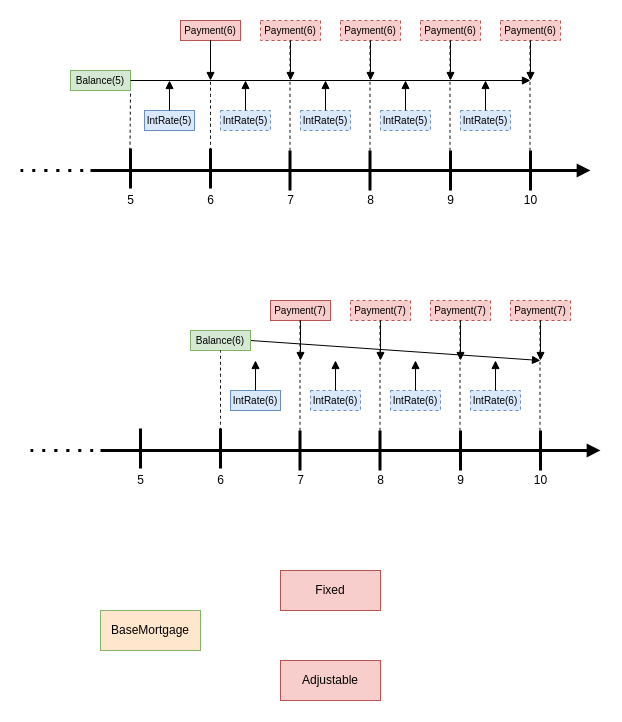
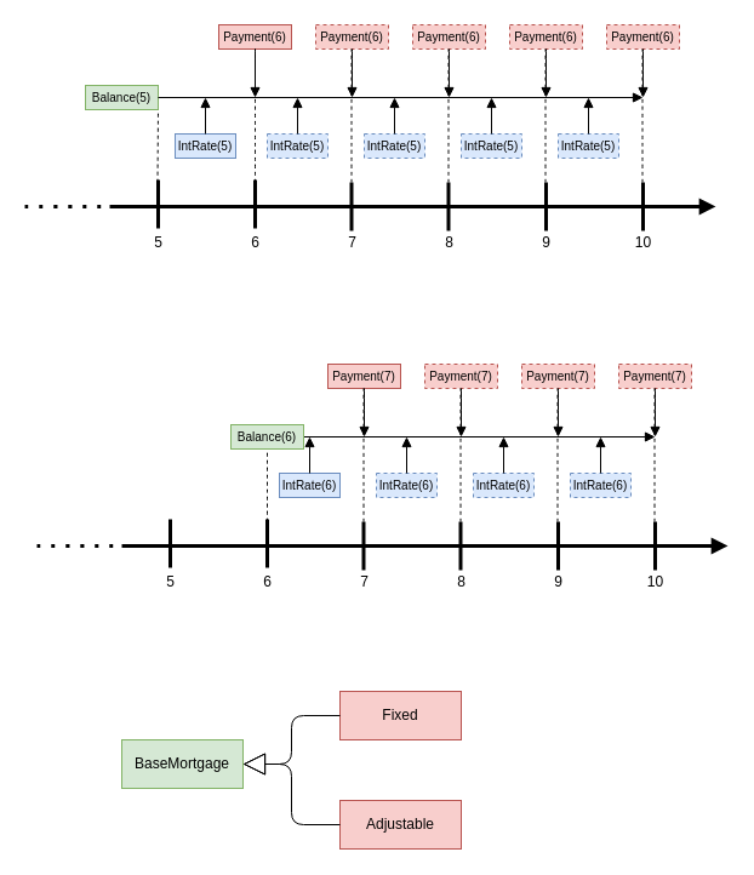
- <mxCell id="83" value="Balance(6)" style="text;html=1;strokeColor=#82b366;fillColor=#d5e8d4;align=center;verticalAlign=middle;whiteSpace=wrap;rounded=0;fontSize=10;" parent="46" vertex="1"><mxGeometry x="160" y="30" width="60" height="20" as="geometry" /></mxCell>
+ <mxCell id="83" value="Balance(6)" style="text;html=1;strokeColor=#82b366;fillColor=#d5e8d4;align=center;verticalAlign=middle;whiteSpace=wrap;rounded=0;fontSize=10;" parent="46" vertex="1"><mxGeometry x="160" y="50" width="60" height="20" as="geometry" /></mxCell>
+ <mxCell id="88" value="" style="endArrow=block;endSize=16;endFill=0;html=1;fontSize=12;strokeWidth=1;entryX=1;entryY=0.5;entryDx=0;entryDy=0;exitX=0;exitY=0.5;exitDx=0;exitDy=0;edgeStyle=orthogonalEdgeStyle;" parent="85" source="87" target="86" edge="1"><mxGeometry width="160" relative="1" as="geometry"><mxPoint x="149" y="-30" as="sourcePoint" /><mxPoint x="309" y="-30" as="targetPoint" /></mxGeometry></mxCell>
- <mxCell id="86" value="BaseMortgage" style="rounded=0;whiteSpace=wrap;html=1;fontSize=12;fillColor=#ffe6cc;strokeColor=#82b366;" parent="85" vertex="1"><mxGeometry y="40" width="100" height="40" as="geometry" /></mxCell>
+ <mxCell id="86" value="BaseMortgage" style="rounded=0;whiteSpace=wrap;html=1;fontSize=12;fillColor=#d5e8d4;strokeColor=#82b366;" parent="85" vertex="1"><mxGeometry y="40" width="100" height="40" as="geometry" /></mxCell>
+ <mxCell id="90" value="" style="endArrow=block;endSize=16;endFill=0;html=1;fontSize=12;strokeWidth=1;entryX=1;entryY=0.5;entryDx=0;entryDy=0;exitX=0;exitY=0.5;exitDx=0;exitDy=0;edgeStyle=orthogonalEdgeStyle;" parent="85" source="89" target="86" edge="1"><mxGeometry width="160" relative="1" as="geometry"><mxPoint x="190" y="40" as="sourcePoint" /><mxPoint x="100" y="80" as="targetPoint" /></mxGeometry></mxCell>
